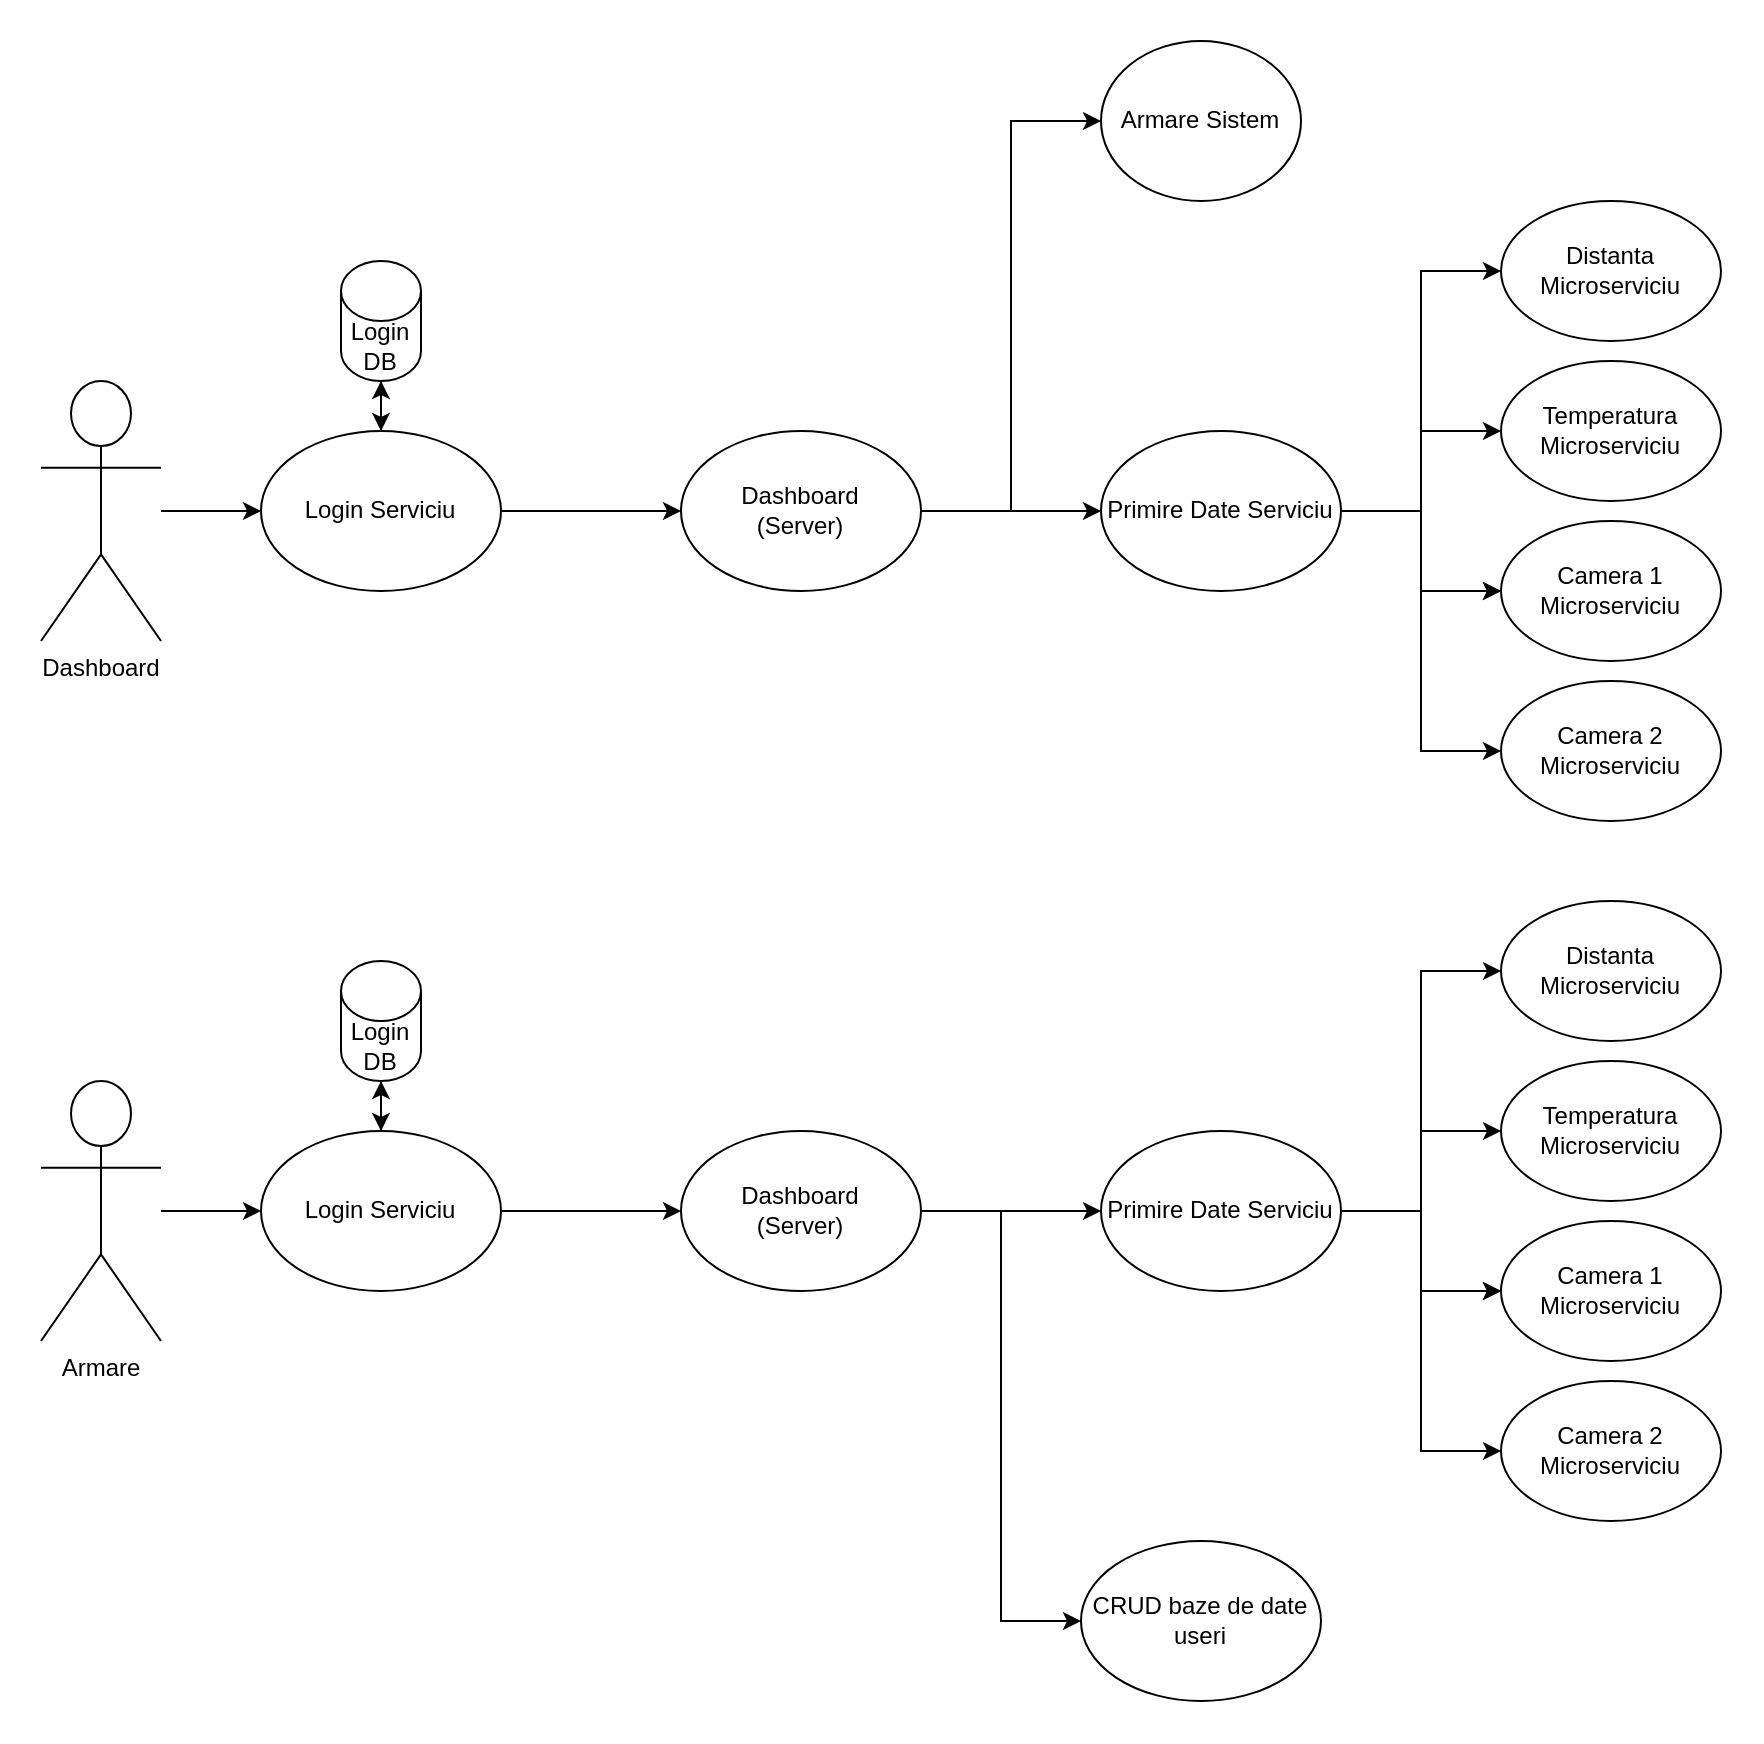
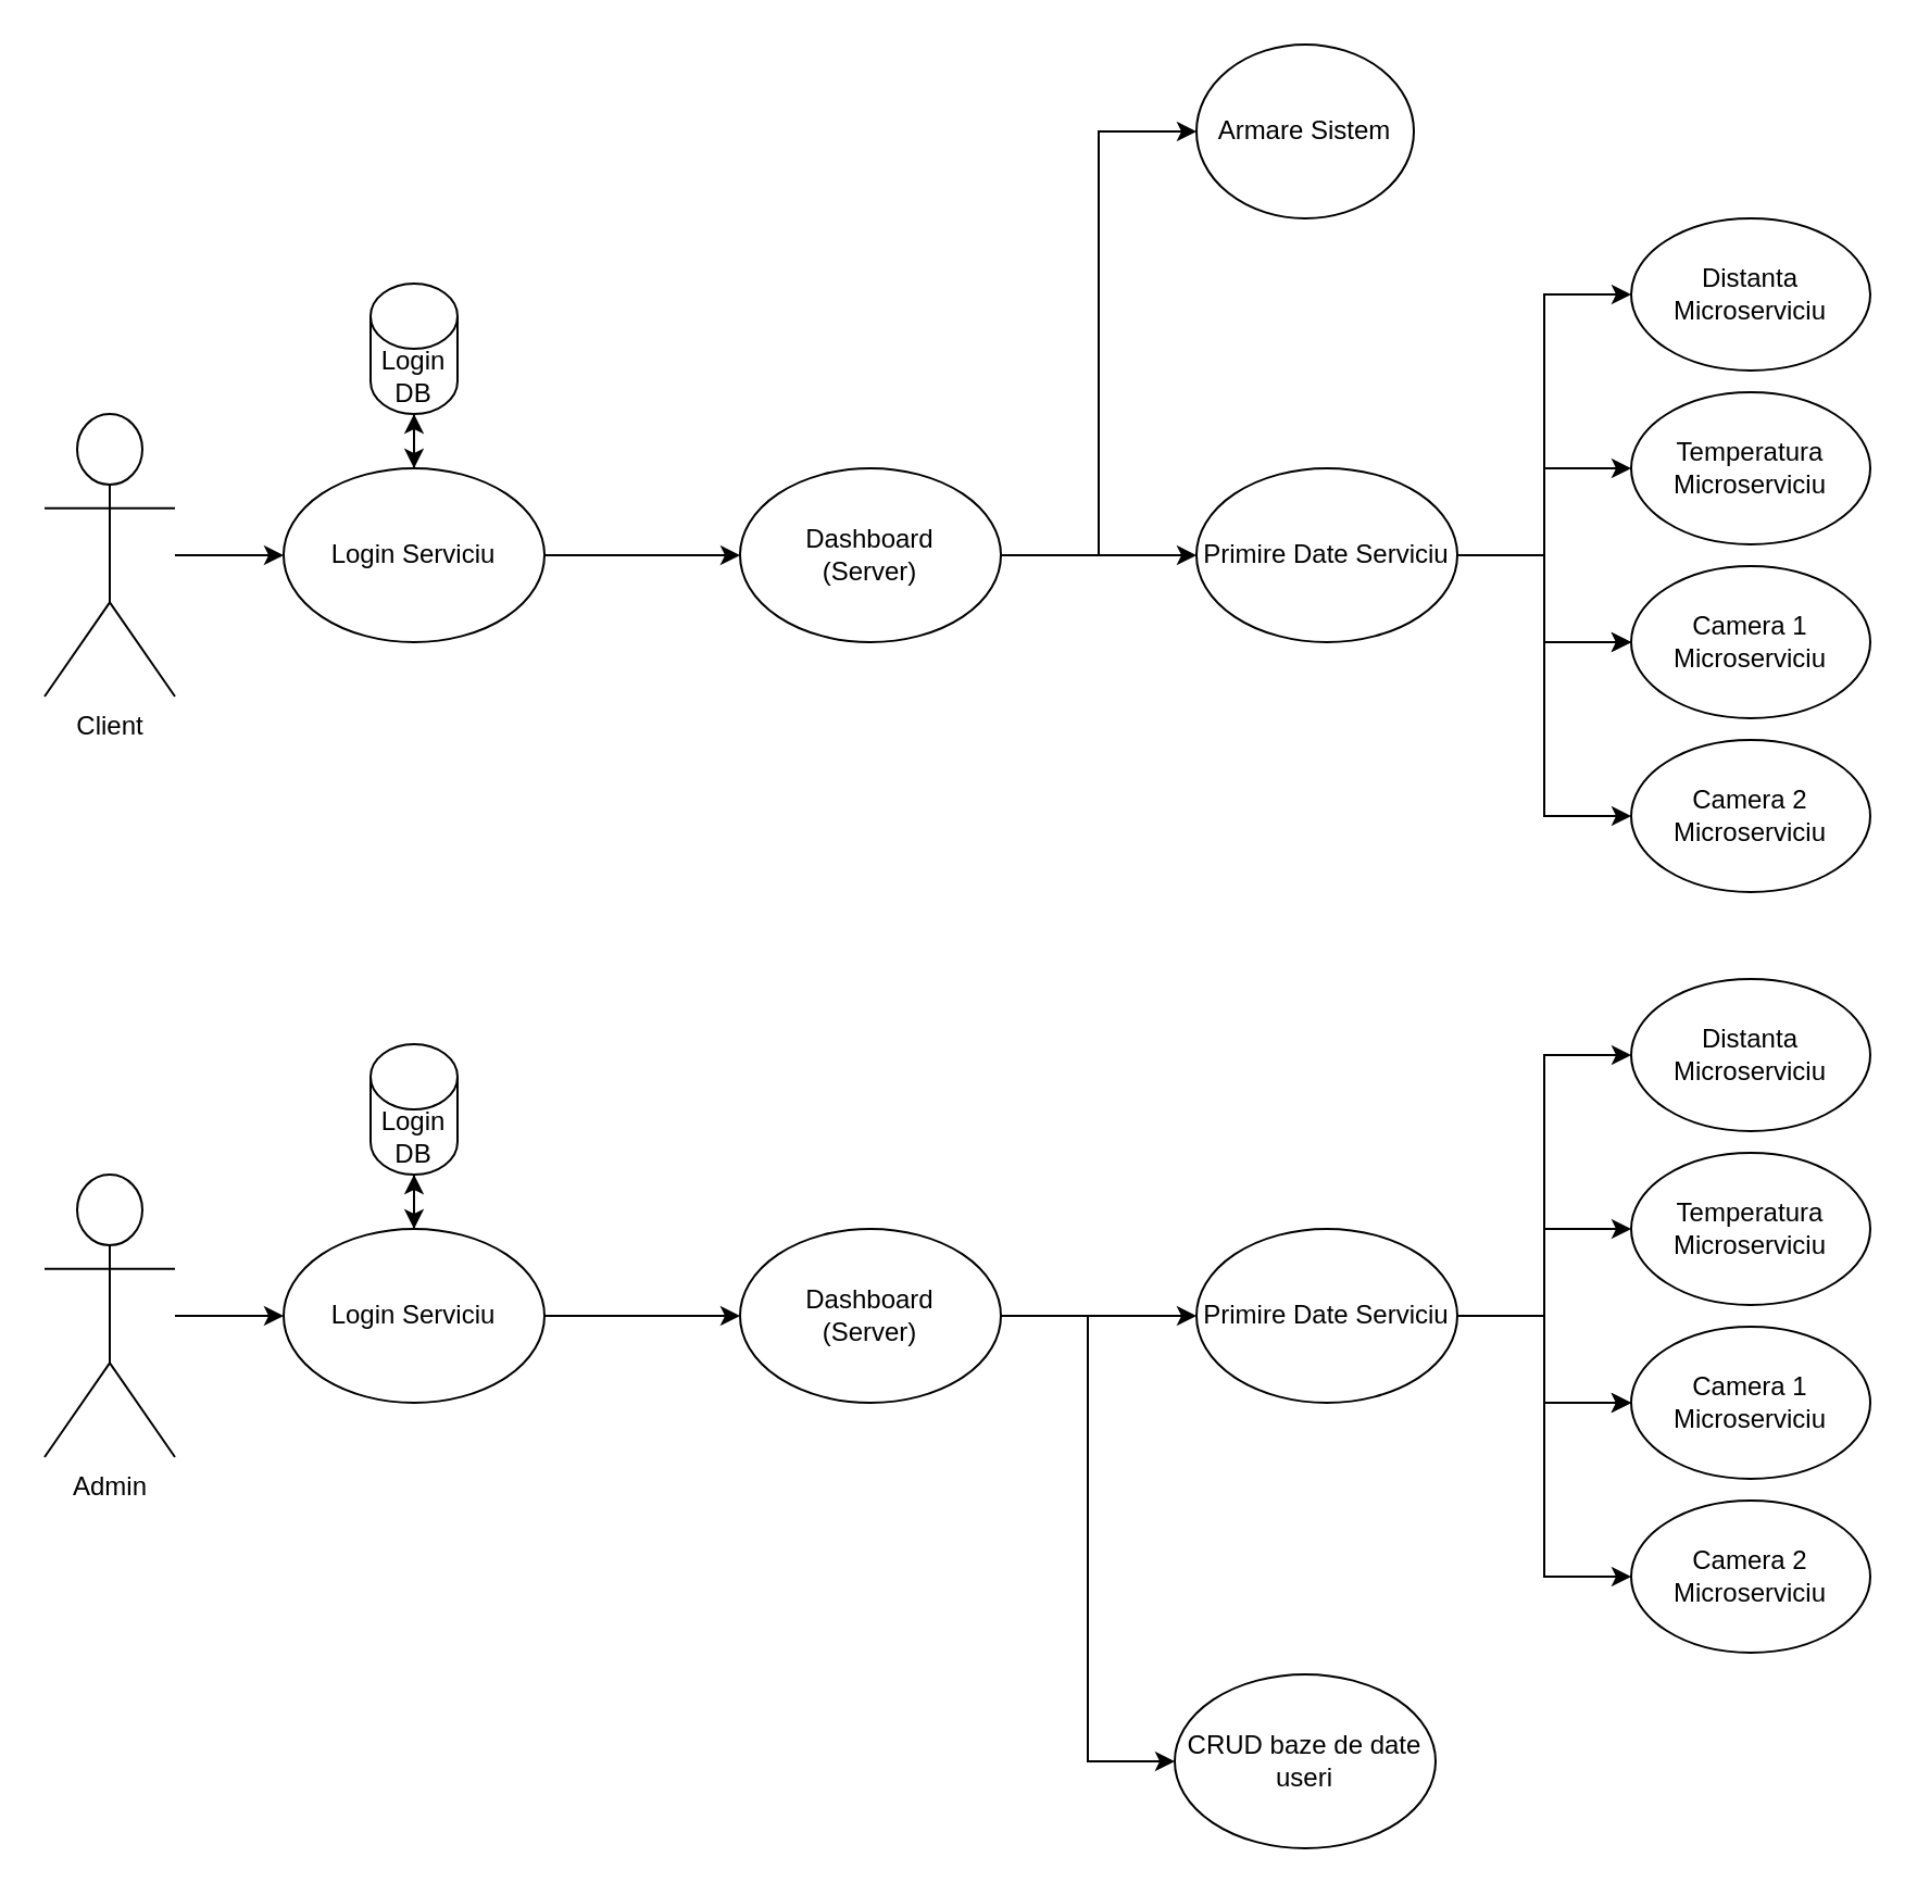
- <mxCell id="3" value="Dashboard" style="shape=umlActor;verticalLabelPosition=bottom;verticalAlign=top;html=1;outlineConnect=0;" vertex="1" parent="1"><mxGeometry x="20" y="190" width="60" height="130" as="geometry" /></mxCell>
+ <mxCell id="3" value="Client" style="shape=umlActor;verticalLabelPosition=bottom;verticalAlign=top;html=1;outlineConnect=0;" vertex="1" parent="1"><mxGeometry x="20" y="190" width="60" height="130" as="geometry" /></mxCell>
- <mxCell id="23" value="Armare" style="shape=umlActor;verticalLabelPosition=bottom;verticalAlign=top;html=1;outlineConnect=0;" vertex="1" parent="1"><mxGeometry x="20" y="540" width="60" height="130" as="geometry" /></mxCell>
+ <mxCell id="23" value="Admin" style="shape=umlActor;verticalLabelPosition=bottom;verticalAlign=top;html=1;outlineConnect=0;" vertex="1" parent="1"><mxGeometry x="20" y="540" width="60" height="130" as="geometry" /></mxCell>
